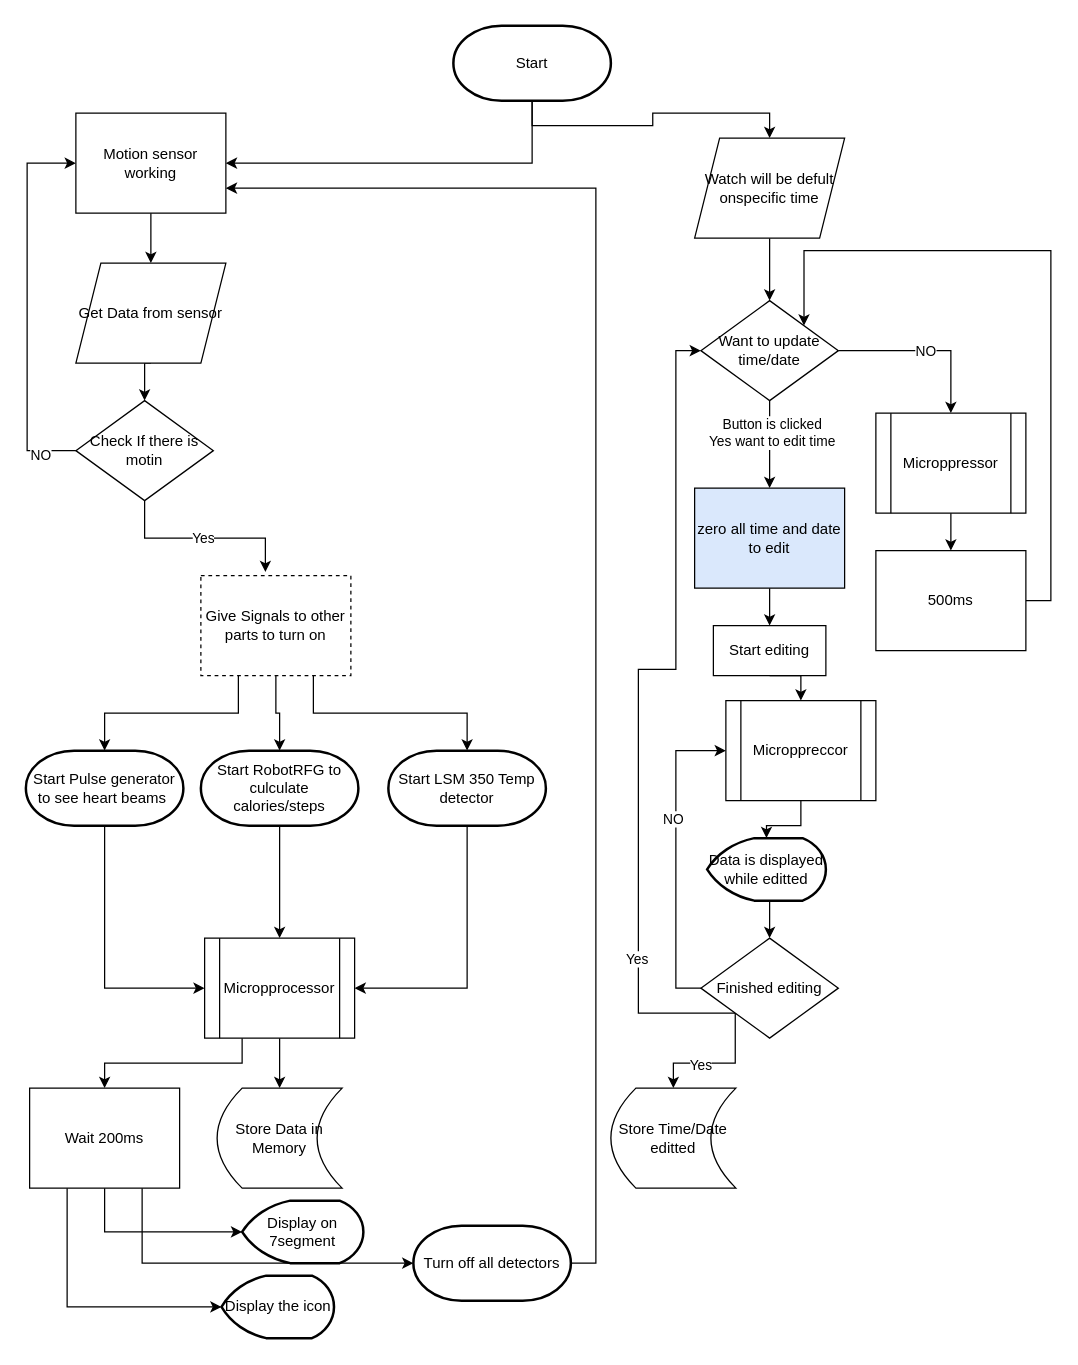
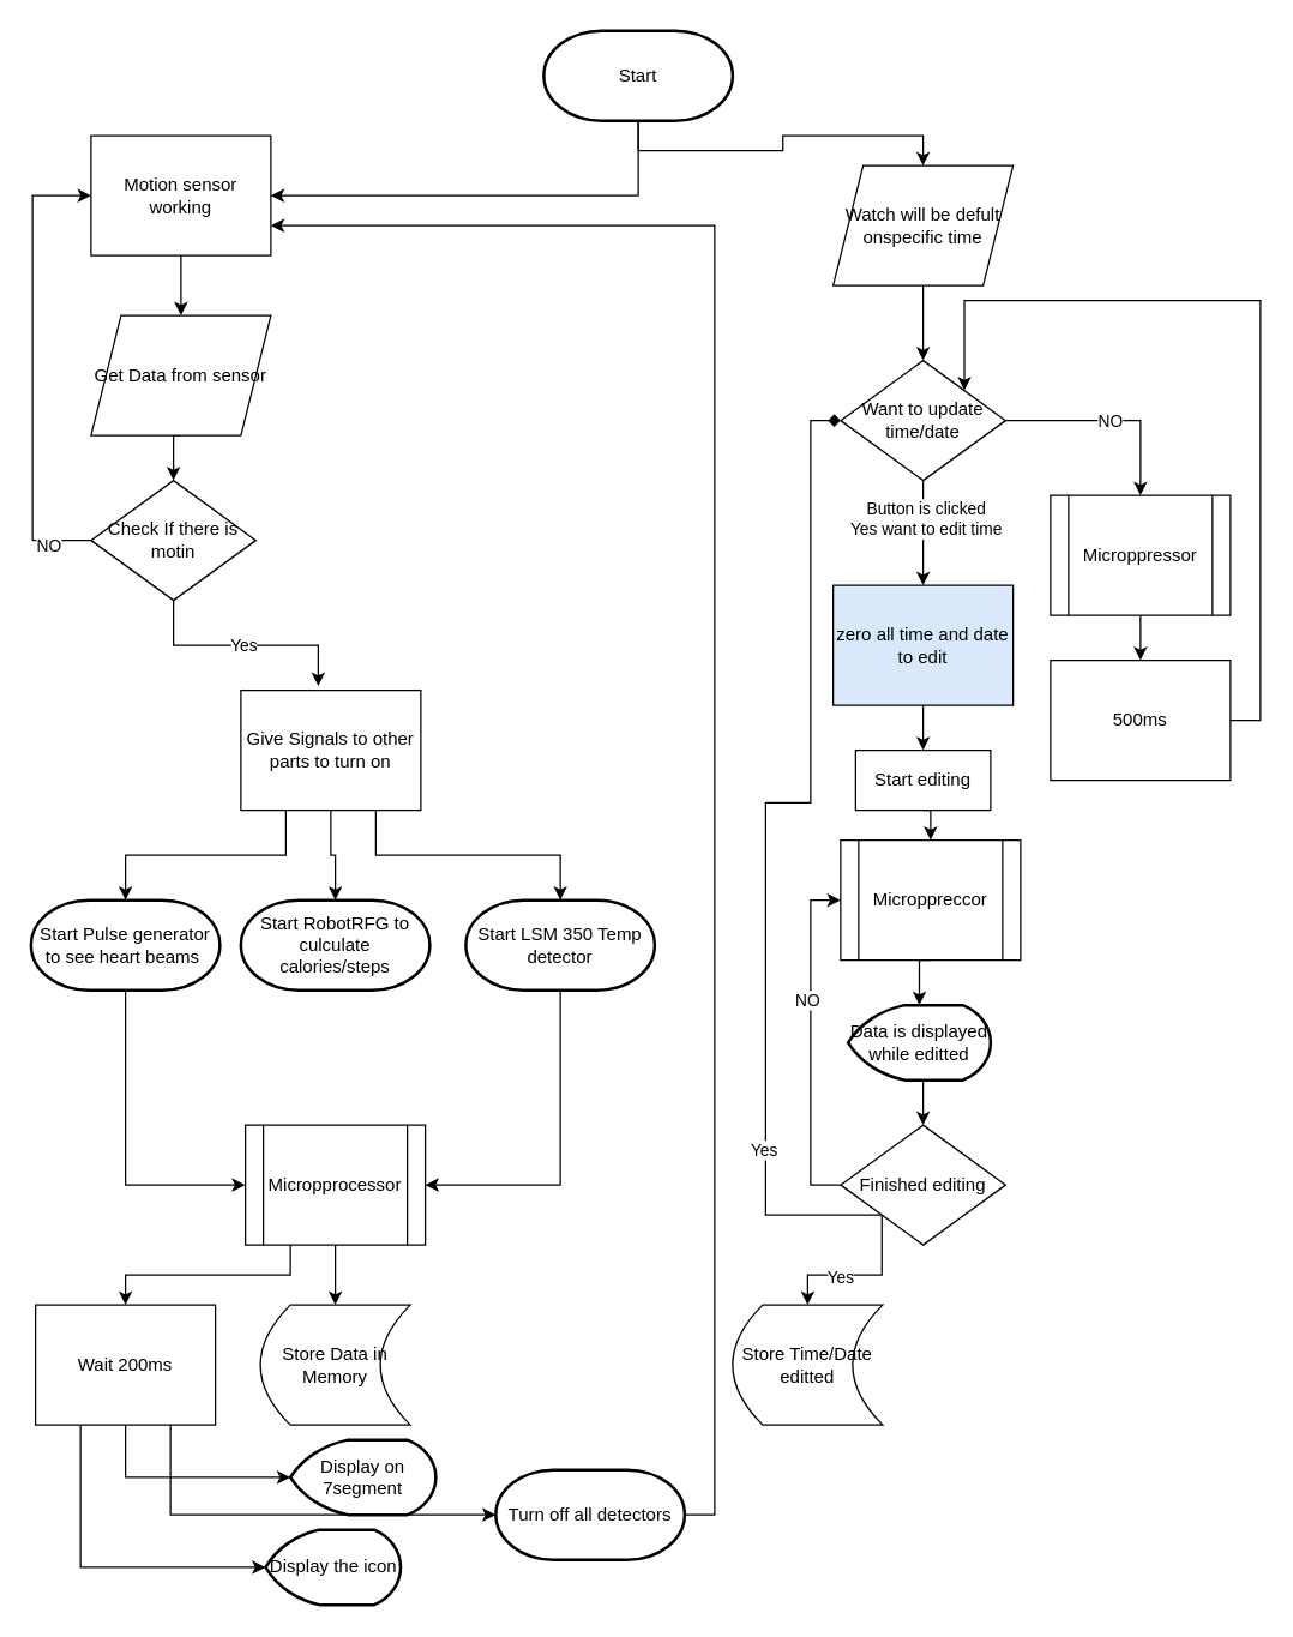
- <mxCell id="55" style="edgeStyle=orthogonalEdgeStyle;rounded=0;orthogonalLoop=1;jettySize=auto;html=1;exitX=0;exitY=1;exitDx=0;exitDy=0;entryX=0;entryY=0.5;entryDx=0;entryDy=0;" edge="1" parent="1" source="57" target="40"><mxGeometry relative="1" as="geometry"><Array as="points"><mxPoint x="510" y="810" /><mxPoint x="510" y="535" /><mxPoint x="540" y="535" /><mxPoint x="540" y="280" /></Array></mxGeometry></mxCell>
+ <mxCell id="55" style="edgeStyle=orthogonalEdgeStyle;rounded=0;orthogonalLoop=1;jettySize=auto;html=1;exitX=0;exitY=1;exitDx=0;exitDy=0;entryX=0;entryY=0.5;entryDx=0;entryDy=0;endArrow=diamond;" edge="1" parent="1" source="57" target="40"><mxGeometry relative="1" as="geometry"><Array as="points"><mxPoint x="510" y="810" /><mxPoint x="510" y="535" /><mxPoint x="540" y="535" /><mxPoint x="540" y="280" /></Array></mxGeometry></mxCell>
- <mxCell id="17" value="Give Signals to other parts to turn on" style="rounded=0;whiteSpace=wrap;html=1;dashed=1;" vertex="1" parent="1"><mxGeometry x="160" y="460" width="120" height="80" as="geometry" /></mxCell>
+ <mxCell id="17" value="Give Signals to other parts to turn on" style="rounded=0;whiteSpace=wrap;html=1;" vertex="1" parent="1"><mxGeometry x="160" y="460" width="120" height="80" as="geometry" /></mxCell>
- <mxCell id="50" value="Microppreccor" style="shape=process;whiteSpace=wrap;html=1;backgroundOutline=1;" vertex="1" parent="1"><mxGeometry x="579.997" y="560" width="120" height="80" as="geometry" /></mxCell>
+ <mxCell id="50" value="Microppreccor" style="shape=process;whiteSpace=wrap;html=1;backgroundOutline=1;" vertex="1" parent="1"><mxGeometry x="559.997" y="560" width="120" height="80" as="geometry" /></mxCell>
- <mxCell id="20" style="edgeStyle=orthogonalEdgeStyle;rounded=0;orthogonalLoop=1;jettySize=auto;html=1;exitX=0.5;exitY=1;exitDx=0;exitDy=0;exitPerimeter=0;entryX=0.5;entryY=0;entryDx=0;entryDy=0;" edge="1" parent="1" source="21" target="26"><mxGeometry relative="1" as="geometry" /></mxCell>
